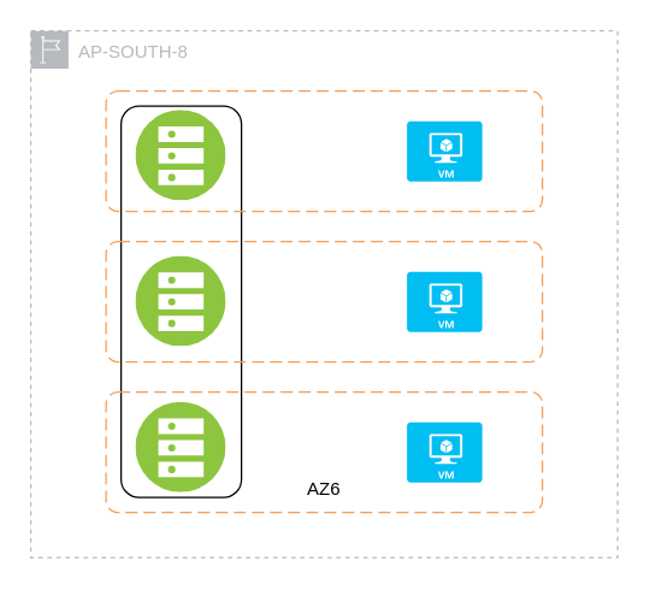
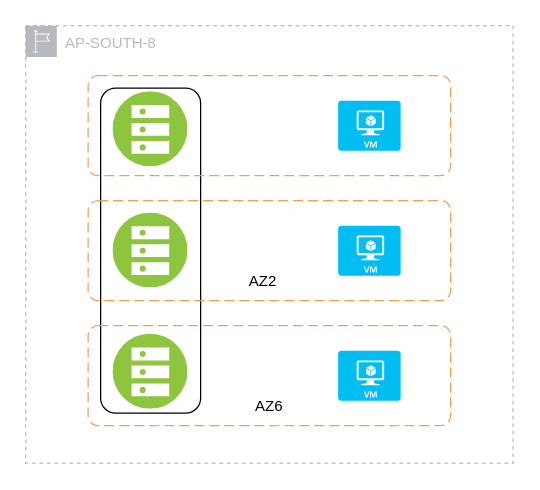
+ <mxCell id="13" value="AZ2" style="text;html=1;strokeColor=none;fillColor=none;align=center;verticalAlign=middle;whiteSpace=wrap;rounded=0;" vertex="1" parent="1"><mxGeometry x="180" y="210" width="60" height="30" as="geometry" /></mxCell>
